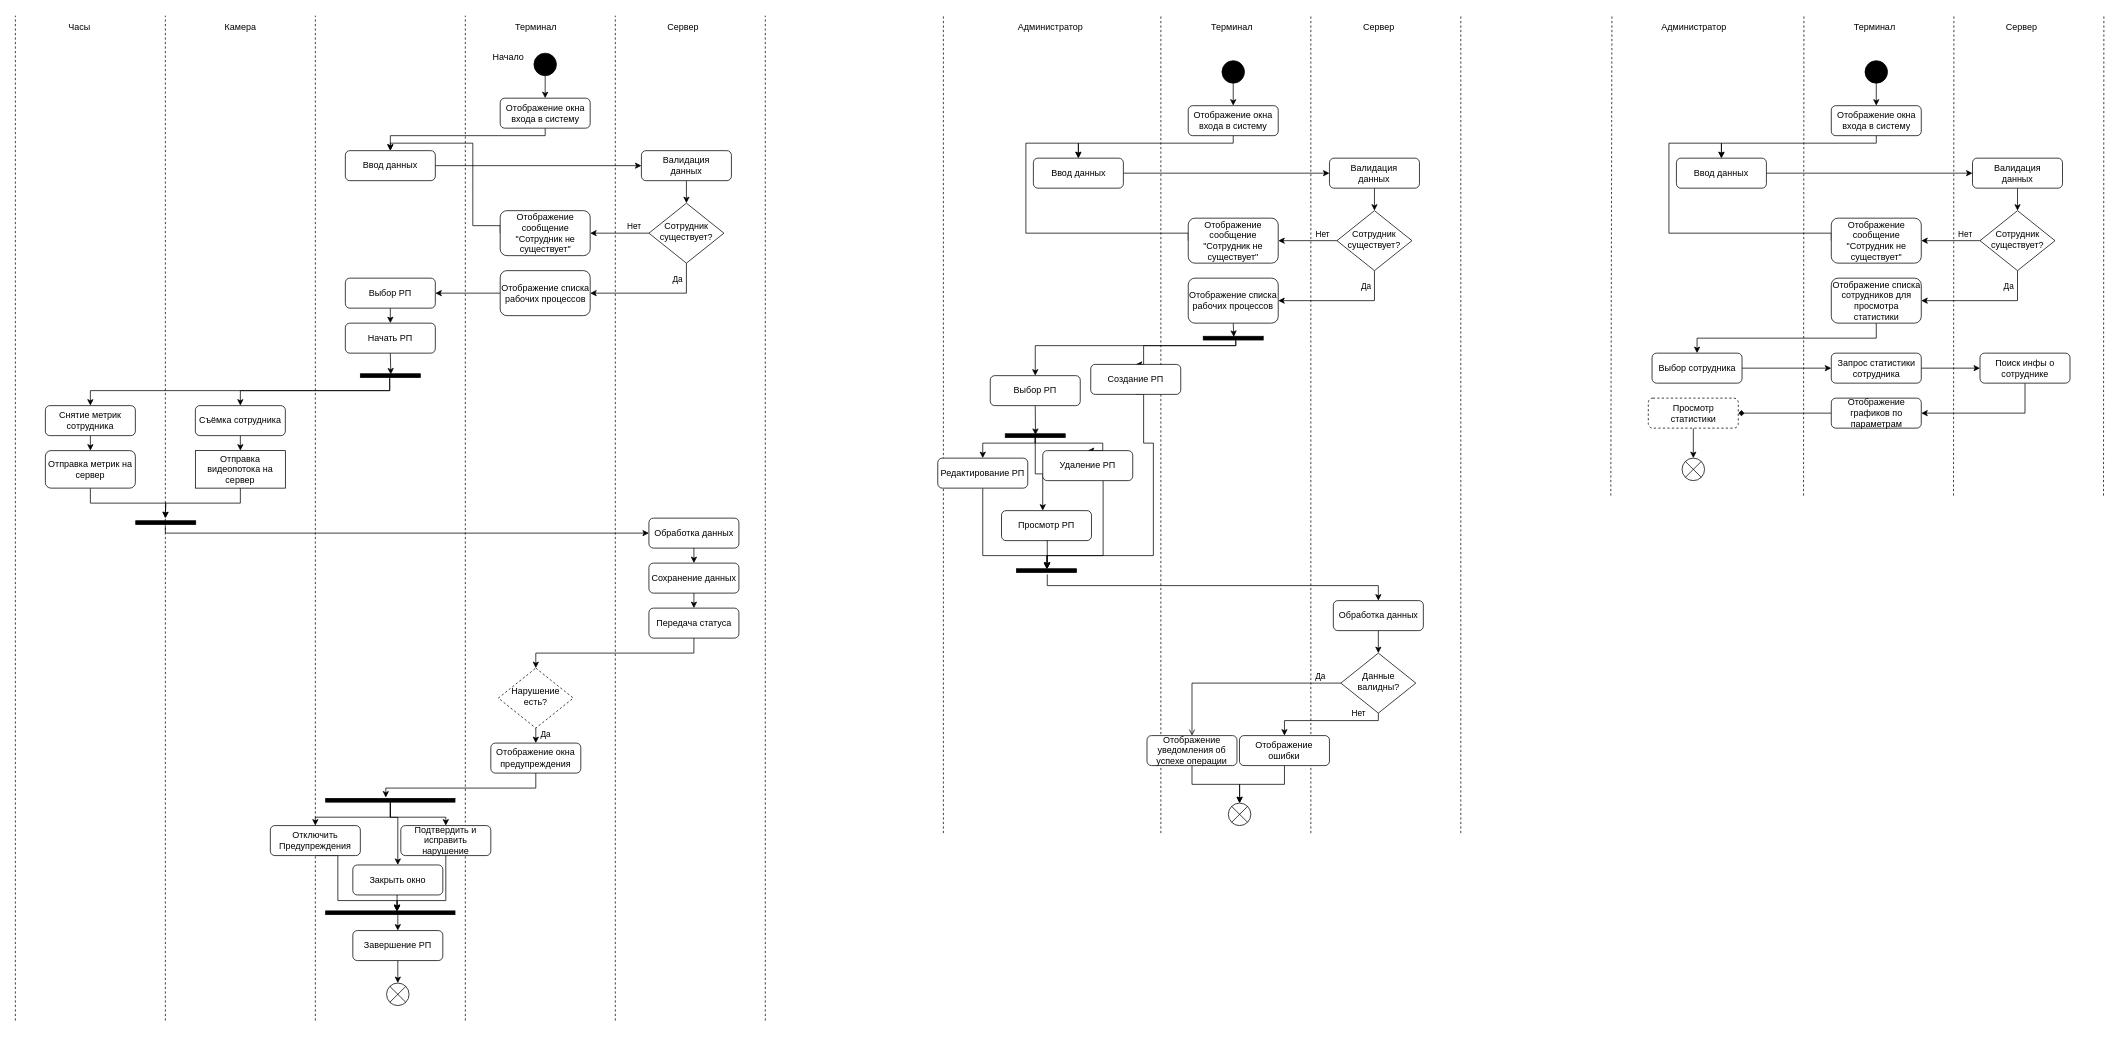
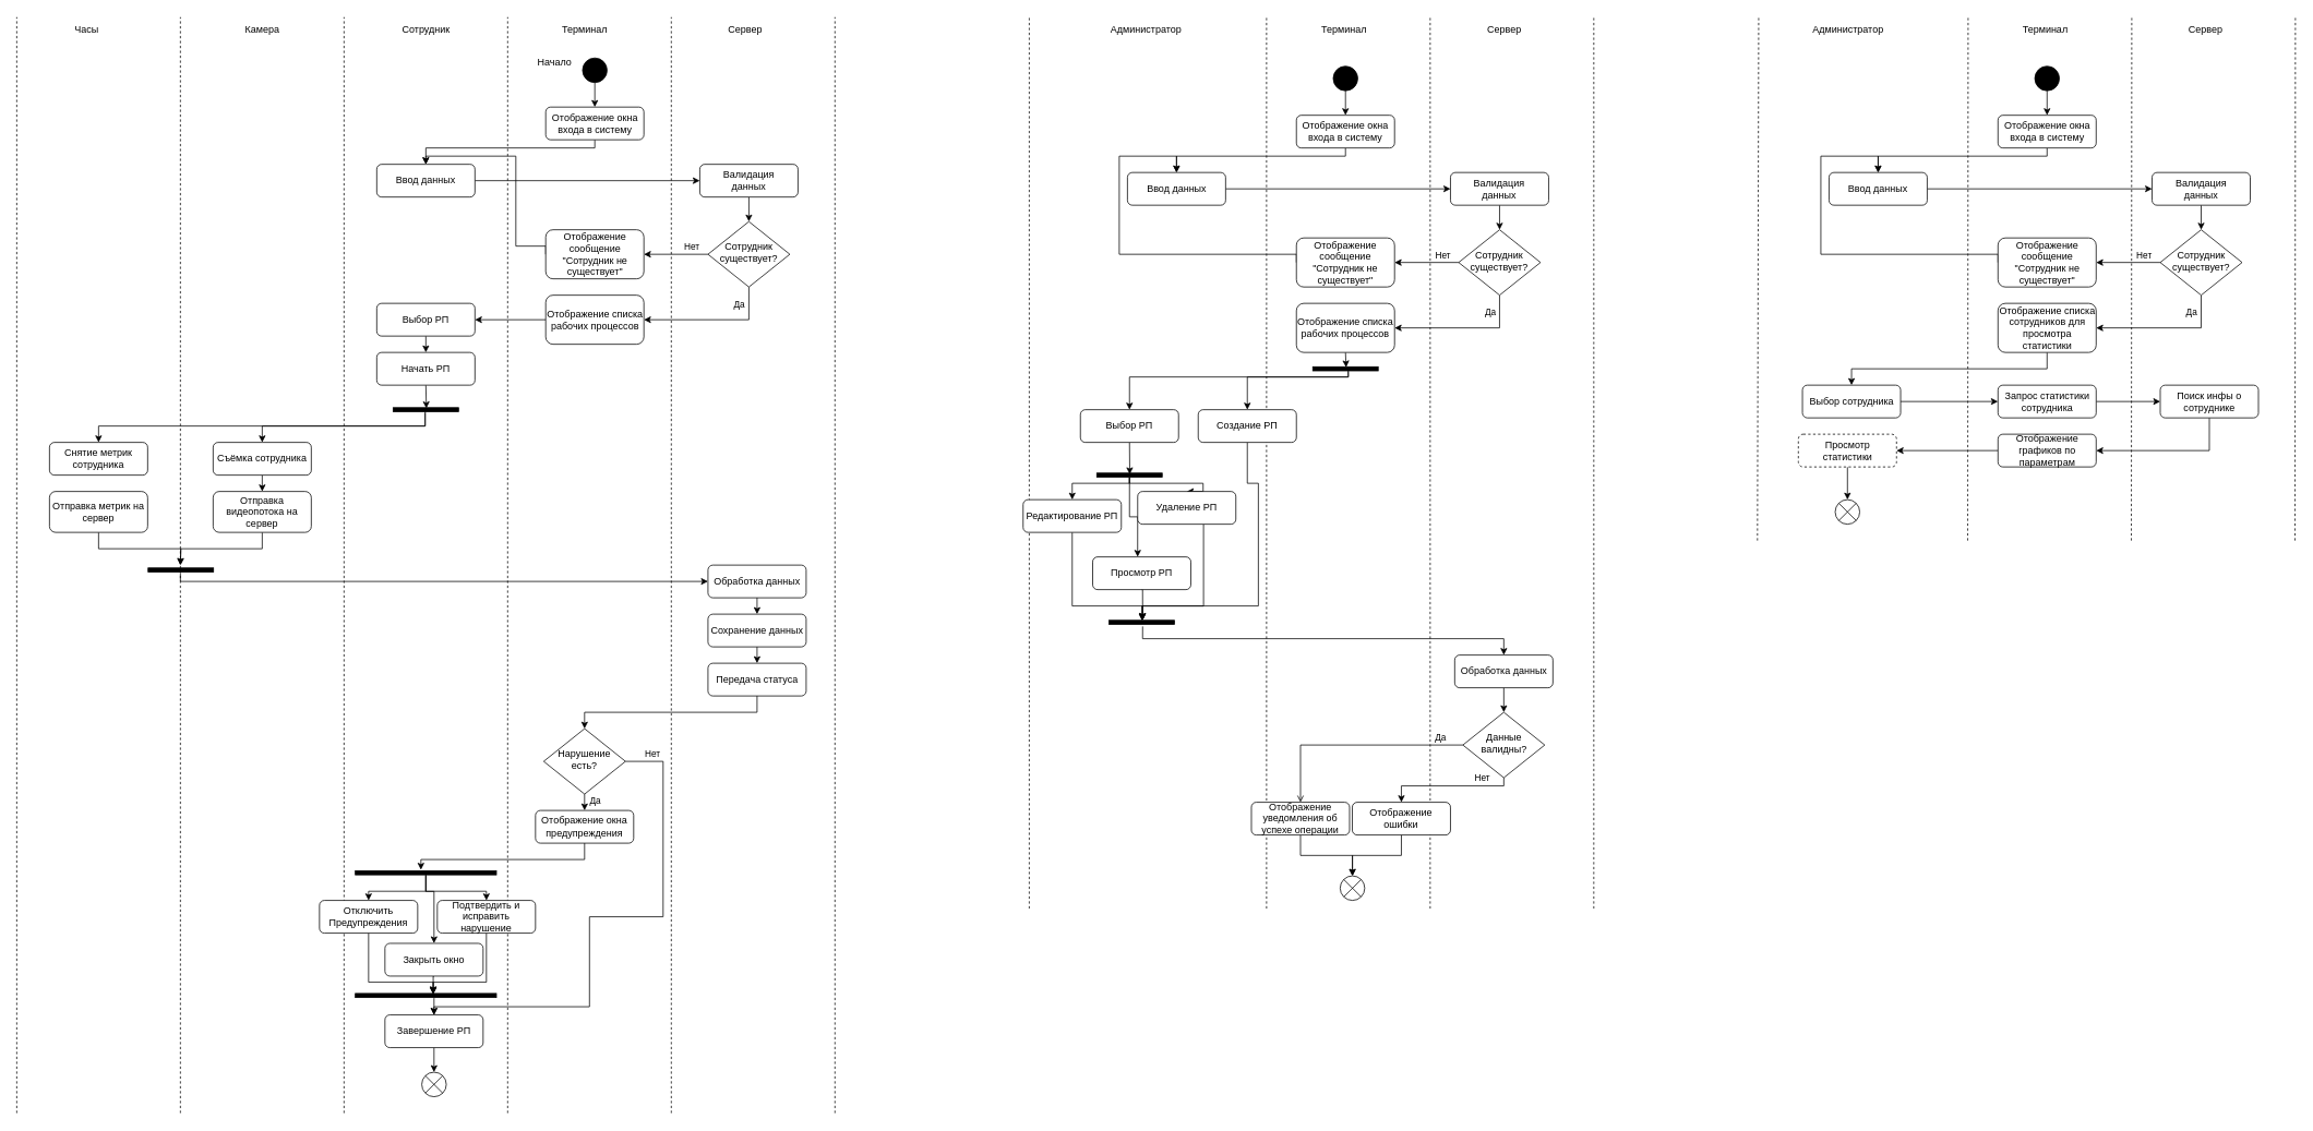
+ <mxCell id="6" value="Сотрудник" style="text;html=1;align=center;verticalAlign=middle;resizable=0;points=[];autosize=1;strokeColor=none;fillColor=none;" parent="1" vertex="1"><mxGeometry x="480" y="20" width="80" height="30" as="geometry" /></mxCell>
- <mxCell id="116" value="Создание РП" style="rounded=1;whiteSpace=wrap;html=1;fontSize=12;glass=0;strokeWidth=1;shadow=0;" parent="1" vertex="1"><mxGeometry x="1454" y="485" width="120" height="40" as="geometry" /></mxCell>
+ <mxCell id="116" value="Создание РП" style="rounded=1;whiteSpace=wrap;html=1;fontSize=12;glass=0;strokeWidth=1;shadow=0;" parent="1" vertex="1"><mxGeometry x="1464" y="500" width="120" height="40" as="geometry" /></mxCell>
- <mxCell id="161" style="edgeStyle=orthogonalEdgeStyle;rounded=0;orthogonalLoop=1;jettySize=auto;html=1;exitX=0;exitY=0.5;exitDx=0;exitDy=0;entryX=1;entryY=0.5;entryDx=0;entryDy=0;endArrow=diamond;" parent="1" source="162" target="164" edge="1"><mxGeometry relative="1" as="geometry" /></mxCell>
+ <mxCell id="161" style="edgeStyle=orthogonalEdgeStyle;rounded=0;orthogonalLoop=1;jettySize=auto;html=1;exitX=0;exitY=0.5;exitDx=0;exitDy=0;entryX=1;entryY=0.5;entryDx=0;entryDy=0;" parent="1" source="162" target="164" edge="1"><mxGeometry relative="1" as="geometry" /></mxCell>
- <mxCell id="39" style="edgeStyle=orthogonalEdgeStyle;rounded=0;orthogonalLoop=1;jettySize=auto;html=1;exitX=0.5;exitY=1;exitDx=0;exitDy=0;entryX=0.5;entryY=0;entryDx=0;entryDy=0;" parent="1" source="40" target="42" edge="1"><mxGeometry relative="1" as="geometry" /></mxCell>
- <mxCell id="38" value="Отправка видеопотока на сервер" style="whiteSpace=wrap;html=1;fontSize=12;glass=0;strokeWidth=1;shadow=0;rounded=0;" parent="1" vertex="1"><mxGeometry y="600" width="120" height="50" as="geometry" x="260" /></mxCell>
+ <mxCell id="38" value="Отправка видеопотока на сервер" style="rounded=1;whiteSpace=wrap;html=1;fontSize=12;glass=0;strokeWidth=1;shadow=0;" parent="1" vertex="1"><mxGeometry y="600" width="120" height="50" as="geometry" x="260" /></mxCell>
- <mxCell id="58" value="Нарушение есть?" style="rhombus;whiteSpace=wrap;html=1;shadow=0;fontFamily=Helvetica;fontSize=12;align=center;strokeWidth=1;spacing=6;spacingTop=-4;dashed=1;" parent="1" vertex="1"><mxGeometry x="664" y="890" width="100" height="80" as="geometry" /></mxCell>
+ <mxCell id="58" value="Нарушение есть?" style="rhombus;whiteSpace=wrap;html=1;shadow=0;fontFamily=Helvetica;fontSize=12;align=center;strokeWidth=1;spacing=6;spacingTop=-4;" parent="1" vertex="1"><mxGeometry x="664" y="890" width="100" height="80" as="geometry" /></mxCell>
- <mxCell id="66" value="Отключить Предупреждения" style="rounded=1;whiteSpace=wrap;html=1;fontSize=12;glass=0;strokeWidth=1;shadow=0;" parent="1" vertex="1"><mxGeometry x="360" y="1100" width="120" height="40" as="geometry" /></mxCell>
+ <mxCell id="66" value="Отключить Предупреждения" style="rounded=1;whiteSpace=wrap;html=1;fontSize=12;glass=0;strokeWidth=1;shadow=0;" parent="1" vertex="1"><mxGeometry x="390" y="1100" width="120" height="40" as="geometry" /></mxCell>
+ <mxCell id="56" style="edgeStyle=orthogonalEdgeStyle;rounded=0;orthogonalLoop=1;jettySize=auto;html=1;exitX=1;exitY=0.5;exitDx=0;exitDy=0;entryX=0.5;entryY=0;entryDx=0;entryDy=0;" parent="1" source="58" target="73" edge="1"><mxGeometry relative="1" as="geometry"><mxPoint x="700" y="1270" as="targetPoint" /><Array as="points"><mxPoint x="810" y="930" /><mxPoint x="810" y="1120" /><mxPoint x="720" y="1120" /><mxPoint x="720" y="1230" /><mxPoint x="530" y="1230" /></Array></mxGeometry></mxCell>
+ <mxCell id="57" value="Нет" style="edgeLabel;html=1;align=center;verticalAlign=middle;resizable=0;points=[];" parent="56" vertex="1" connectable="0"><mxGeometry x="-0.858" y="1" relative="1" as="geometry"><mxPoint x="-13" y="-9" as="offset" /></mxGeometry></mxCell>
